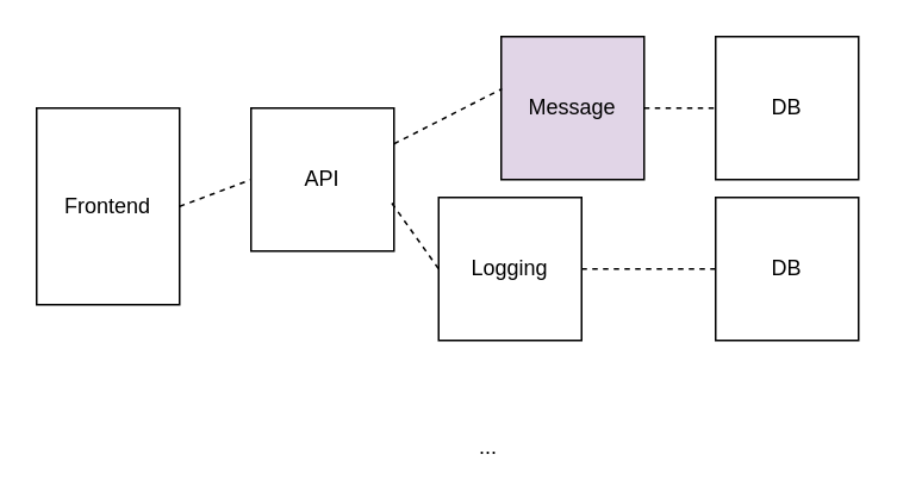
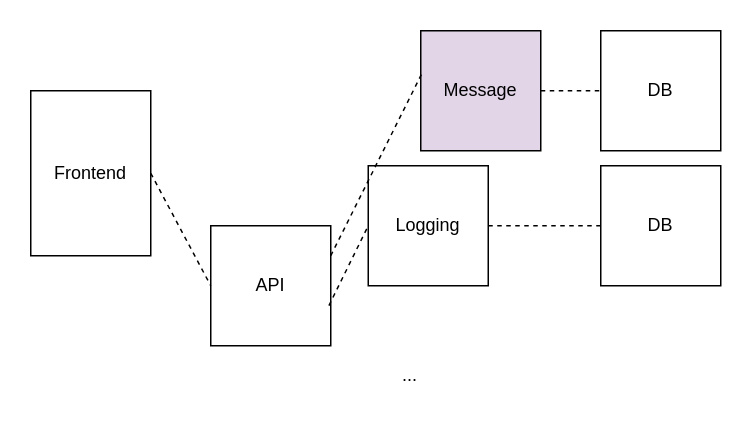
- <mxCell id="2" value="API" style="whiteSpace=wrap;html=1;aspect=fixed;" parent="1" vertex="1"><mxGeometry x="140" y="60" width="80" height="80" as="geometry" /></mxCell>
+ <mxCell id="2" value="API" style="whiteSpace=wrap;html=1;aspect=fixed;" parent="1" vertex="1"><mxGeometry x="140" y="150" width="80" height="80" as="geometry" /></mxCell>
